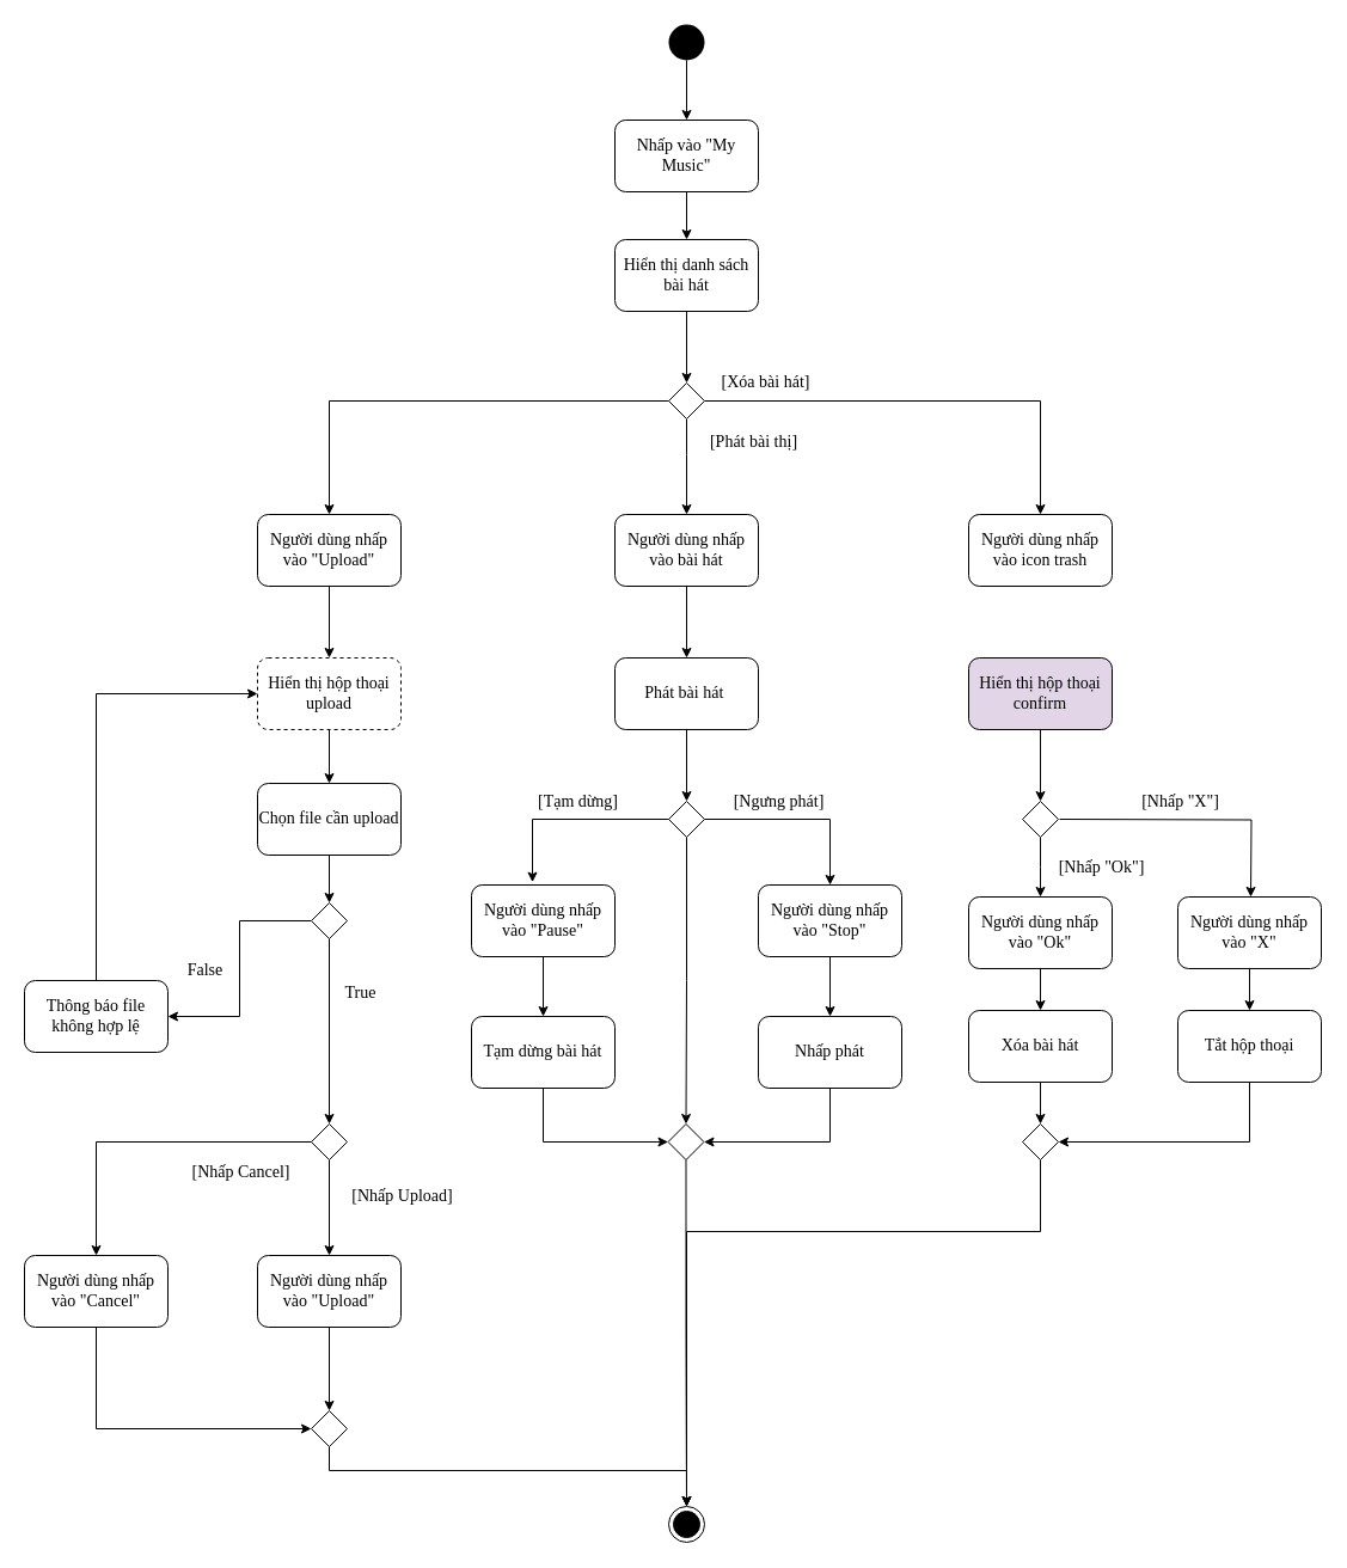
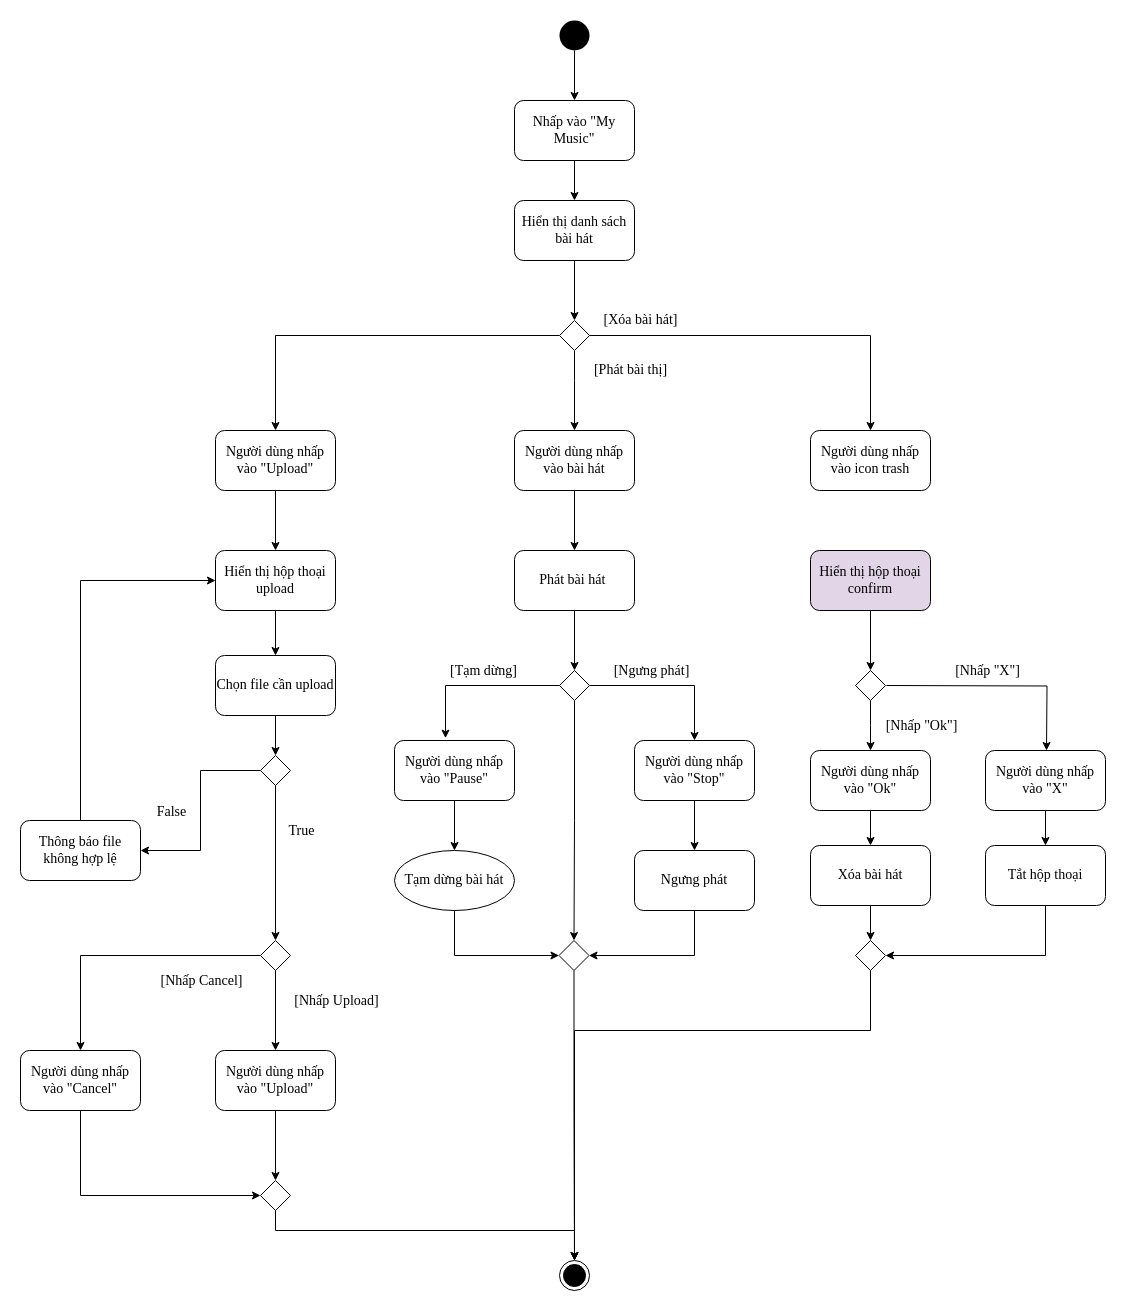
- <mxCell id="54" value="&lt;span style=&quot;font-size: 14px&quot;&gt;Hiển thị hộp thoại upload&lt;/span&gt;" style="rounded=1;whiteSpace=wrap;html=1;fontFamily=Verdana;fontSize=14;dashed=1;" parent="1" vertex="1"><mxGeometry x="215" y="550" width="120" height="60" as="geometry" /></mxCell>
+ <mxCell id="54" value="&lt;span style=&quot;font-size: 14px&quot;&gt;Hiển thị hộp thoại upload&lt;/span&gt;" style="rounded=1;whiteSpace=wrap;html=1;fontFamily=Verdana;fontSize=14;" parent="1" vertex="1"><mxGeometry x="215" y="550" width="120" height="60" as="geometry" /></mxCell>
- <mxCell id="28" value="&lt;span style=&quot;font-size: 14px;&quot;&gt;Tạm dừng bài hát&lt;/span&gt;" style="rounded=1;whiteSpace=wrap;html=1;fontFamily=Verdana;fontSize=14;" parent="1" vertex="1"><mxGeometry x="394" y="850" width="120" height="60" as="geometry" /></mxCell>
+ <mxCell id="28" value="&lt;span style=&quot;font-size: 14px;&quot;&gt;Tạm dừng bài hát&lt;/span&gt;" style="ellipse;whiteSpace=wrap;html=1;fontFamily=Verdana;fontSize=14;" parent="1" vertex="1"><mxGeometry x="394" y="850" width="120" height="60" as="geometry" /></mxCell>
- <mxCell id="30" value="&lt;span style=&quot;font-size: 14px;&quot;&gt;Nhấp phát&lt;/span&gt;" style="rounded=1;whiteSpace=wrap;html=1;fontFamily=Verdana;fontSize=14;" parent="1" vertex="1"><mxGeometry x="634" y="850" width="120" height="60" as="geometry" /></mxCell>
+ <mxCell id="30" value="&lt;span style=&quot;font-size: 14px;&quot;&gt;Ngưng phát&lt;/span&gt;" style="rounded=1;whiteSpace=wrap;html=1;fontFamily=Verdana;fontSize=14;" parent="1" vertex="1"><mxGeometry x="634" y="850" width="120" height="60" as="geometry" /></mxCell>
